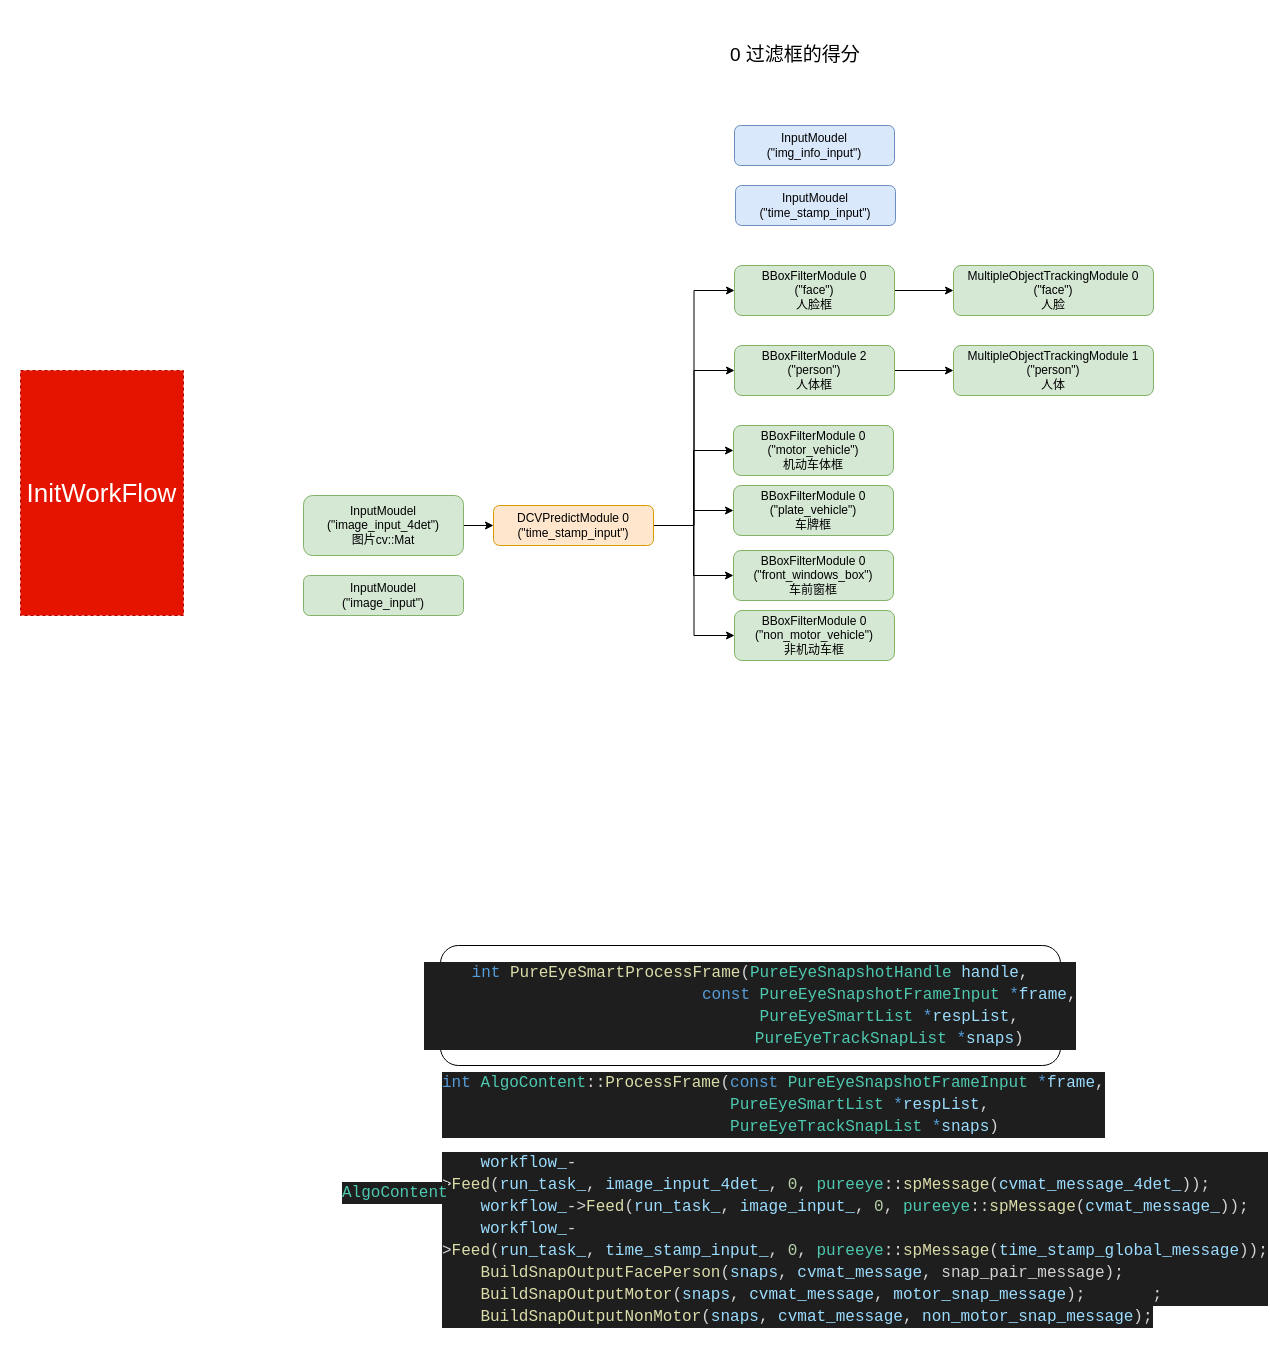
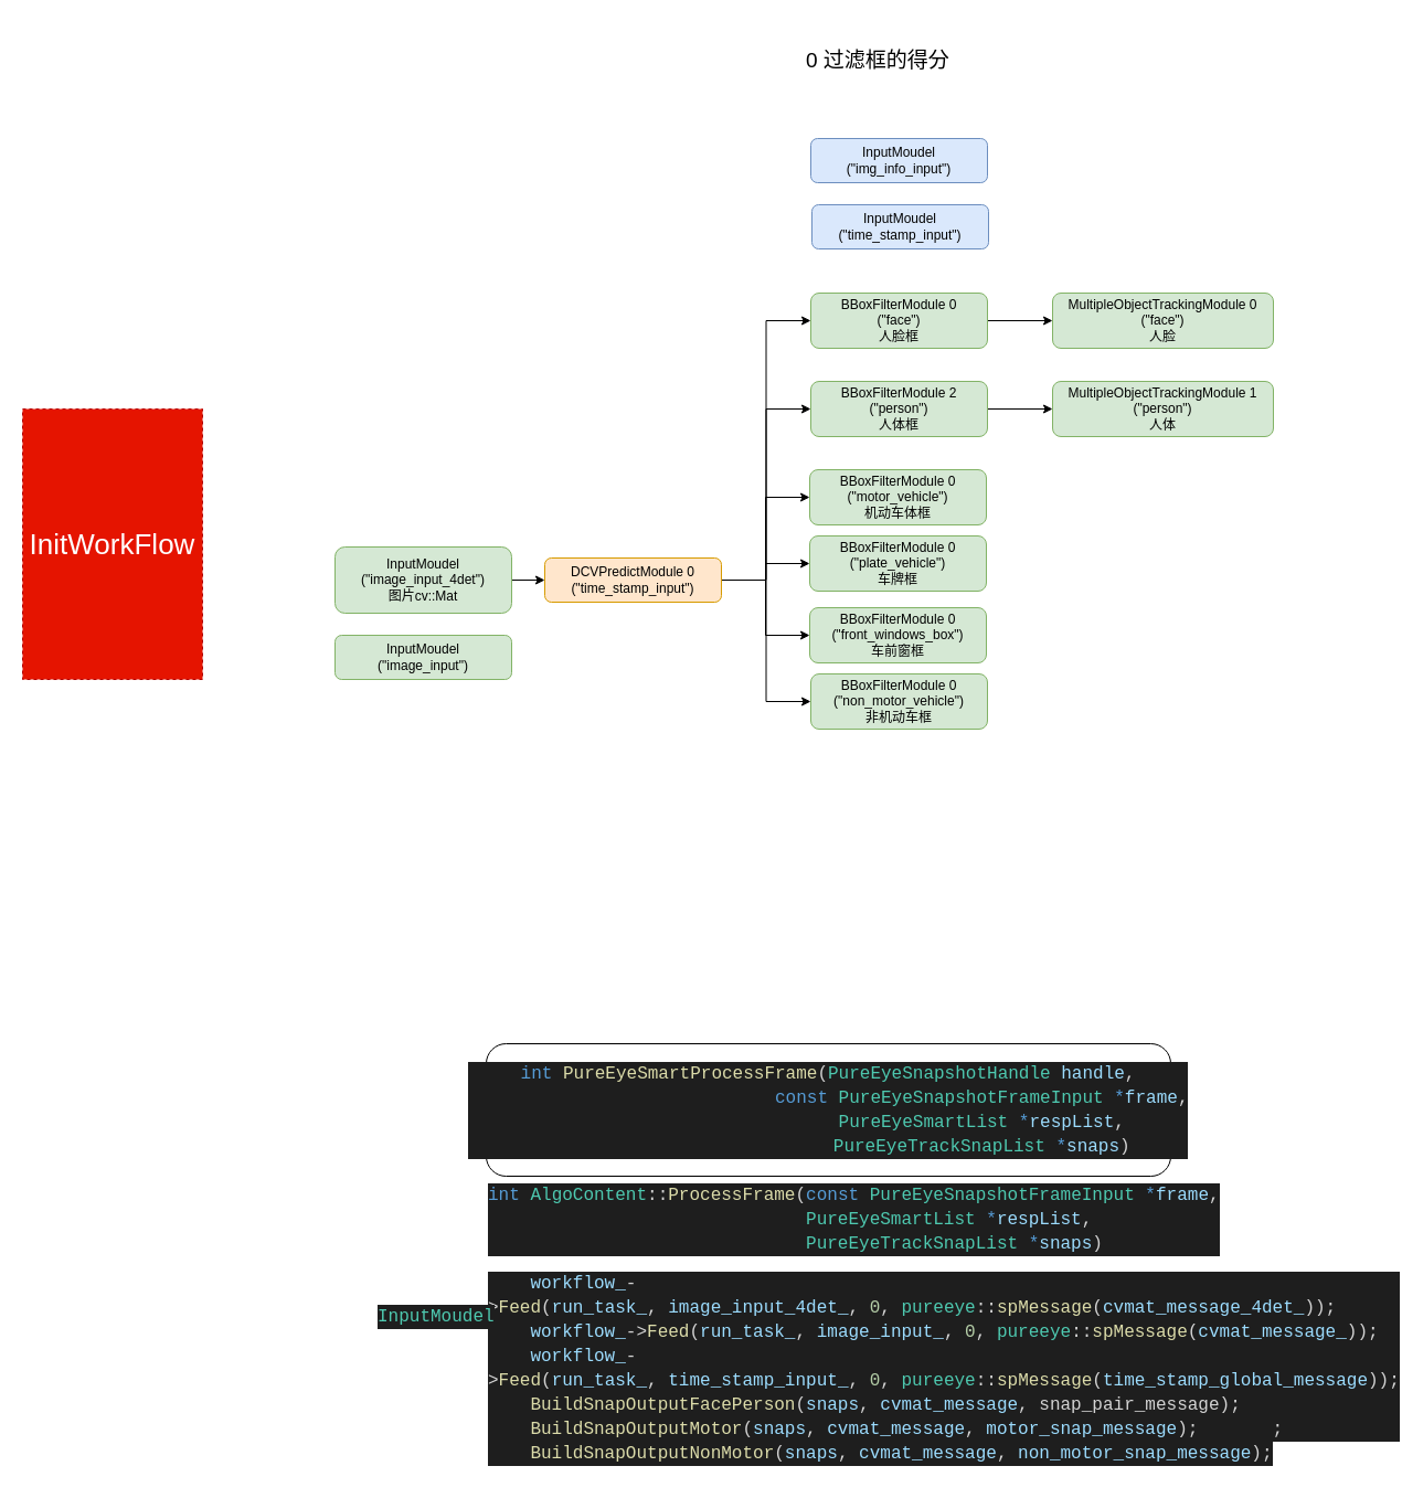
- <mxCell id="30" value="&lt;div style=&quot;color: rgb(212, 212, 212); background-color: rgb(30, 30, 30); font-family: &amp;quot;consolas&amp;quot;, &amp;quot;courier new&amp;quot;, monospace; font-weight: normal; font-size: 16px; line-height: 22px;&quot;&gt;&lt;div&gt;&lt;span style=&quot;color: #4ec9b0&quot;&gt;AlgoContent&lt;/span&gt;&lt;/div&gt;&lt;/div&gt;" style="text;whiteSpace=wrap;html=1;fontSize=19;" vertex="1" parent="1"><mxGeometry x="340" y="1175" width="120" height="40" as="geometry" /></mxCell>
+ <mxCell id="30" value="&lt;div style=&quot;color: rgb(212, 212, 212); background-color: rgb(30, 30, 30); font-family: &amp;quot;consolas&amp;quot;, &amp;quot;courier new&amp;quot;, monospace; font-weight: normal; font-size: 16px; line-height: 22px;&quot;&gt;&lt;div&gt;&lt;span style=&quot;color: #4ec9b0&quot;&gt;InputMoudel&lt;/span&gt;&lt;/div&gt;&lt;/div&gt;" style="text;whiteSpace=wrap;html=1;fontSize=19;" vertex="1" parent="1"><mxGeometry x="340" y="1175" width="120" height="40" as="geometry" /></mxCell>
